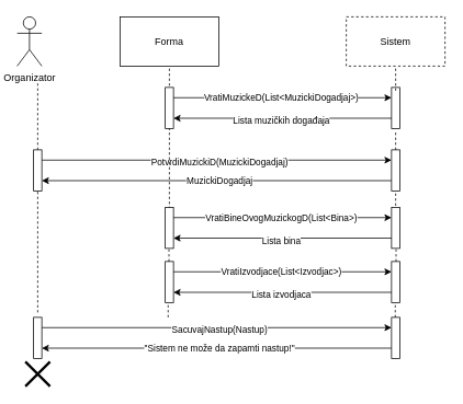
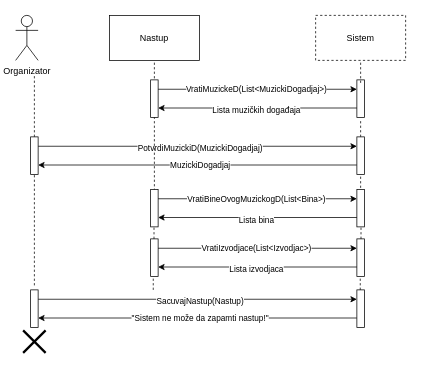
- <mxCell id="14" value="Forma" style="rounded=0;whiteSpace=wrap;html=1;" vertex="1" parent="1"><mxGeometry x="145" y="20" width="120" height="60" as="geometry" /></mxCell>
+ <mxCell id="14" value="Nastup" style="rounded=0;whiteSpace=wrap;html=1;" vertex="1" parent="1"><mxGeometry x="145" y="20" width="120" height="60" as="geometry" /></mxCell>
